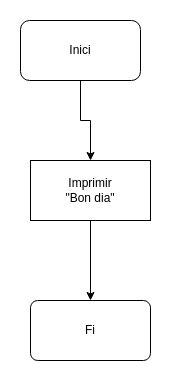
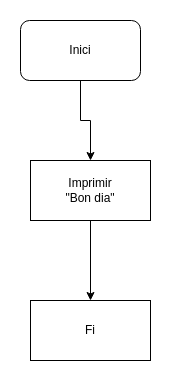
- <mxCell id="6" value="Fi" style="whiteSpace=wrap;html=1;rounded=1;arcSize=12;" vertex="1" parent="1"><mxGeometry x="30" y="300" width="120" height="60" as="geometry" /></mxCell>
+ <mxCell id="6" value="Fi" style="whiteSpace=wrap;html=1;arcSize=12;rounded=0;" vertex="1" parent="1"><mxGeometry x="30" y="300" width="120" height="60" as="geometry" /></mxCell>
